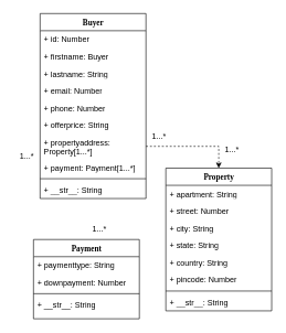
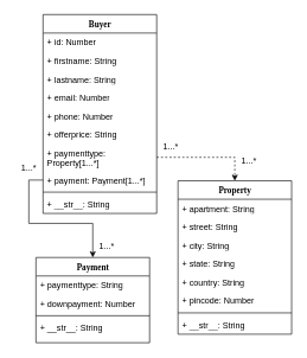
- <mxCell id="4" value="+ firstname: Buyer" style="text;html=1;strokeColor=none;fillColor=none;align=left;verticalAlign=top;spacingLeft=4;spacingRight=4;whiteSpace=wrap;overflow=hidden;rotatable=0;points=[[0,0.5],[1,0.5]];portConstraint=eastwest;" vertex="1" parent="2"><mxGeometry y="52" width="160" height="26" as="geometry" /></mxCell>
+ <mxCell id="4" value="+ firstname: String" style="text;html=1;strokeColor=none;fillColor=none;align=left;verticalAlign=top;spacingLeft=4;spacingRight=4;whiteSpace=wrap;overflow=hidden;rotatable=0;points=[[0,0.5],[1,0.5]];portConstraint=eastwest;" vertex="1" parent="2"><mxGeometry y="52" width="160" height="26" as="geometry" /></mxCell>
- <mxCell id="9" value="+ propertyaddress: Property[1...*]" style="text;html=1;strokeColor=none;fillColor=none;align=left;verticalAlign=top;spacingLeft=4;spacingRight=4;whiteSpace=wrap;overflow=hidden;rotatable=0;points=[[0,0.5],[1,0.5]];portConstraint=eastwest;" parent="2" vertex="1"><mxGeometry y="182" width="160" height="38" as="geometry" /></mxCell>
+ <mxCell id="9" value="+ paymenttype: Property[1...*]" style="text;html=1;strokeColor=none;fillColor=none;align=left;verticalAlign=top;spacingLeft=4;spacingRight=4;whiteSpace=wrap;overflow=hidden;rotatable=0;points=[[0,0.5],[1,0.5]];portConstraint=eastwest;" parent="2" vertex="1"><mxGeometry y="182" width="160" height="38" as="geometry" /></mxCell>
+ <mxCell id="23" style="edgeStyle=orthogonalEdgeStyle;rounded=0;orthogonalLoop=1;jettySize=auto;html=1;entryX=0.5;entryY=0;entryDx=0;entryDy=0;entryPerimeter=0;" parent="1" source="10" target="24" edge="1"><mxGeometry relative="1" as="geometry"><mxPoint x="130" y="417" as="targetPoint" /></mxGeometry></mxCell>
- <mxCell id="15" value="+ street: Number" style="text;html=1;strokeColor=none;fillColor=none;align=left;verticalAlign=top;spacingLeft=4;spacingRight=4;whiteSpace=wrap;overflow=hidden;rotatable=0;points=[[0,0.5],[1,0.5]];portConstraint=eastwest;" parent="13" vertex="1"><mxGeometry y="52" width="160" height="26" as="geometry" /></mxCell>
+ <mxCell id="15" value="+ street: String" style="text;html=1;strokeColor=none;fillColor=none;align=left;verticalAlign=top;spacingLeft=4;spacingRight=4;whiteSpace=wrap;overflow=hidden;rotatable=0;points=[[0,0.5],[1,0.5]];portConstraint=eastwest;" parent="13" vertex="1"><mxGeometry y="52" width="160" height="26" as="geometry" /></mxCell>
